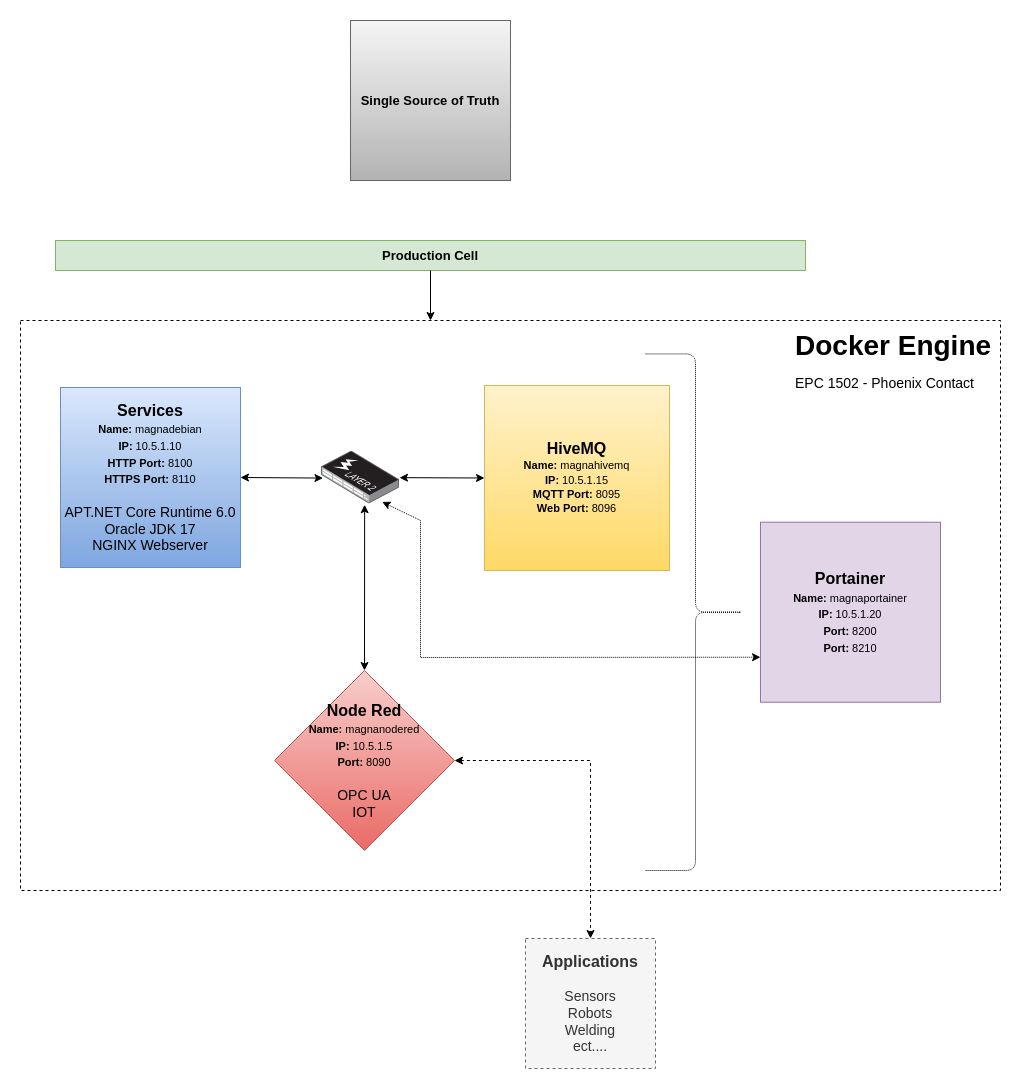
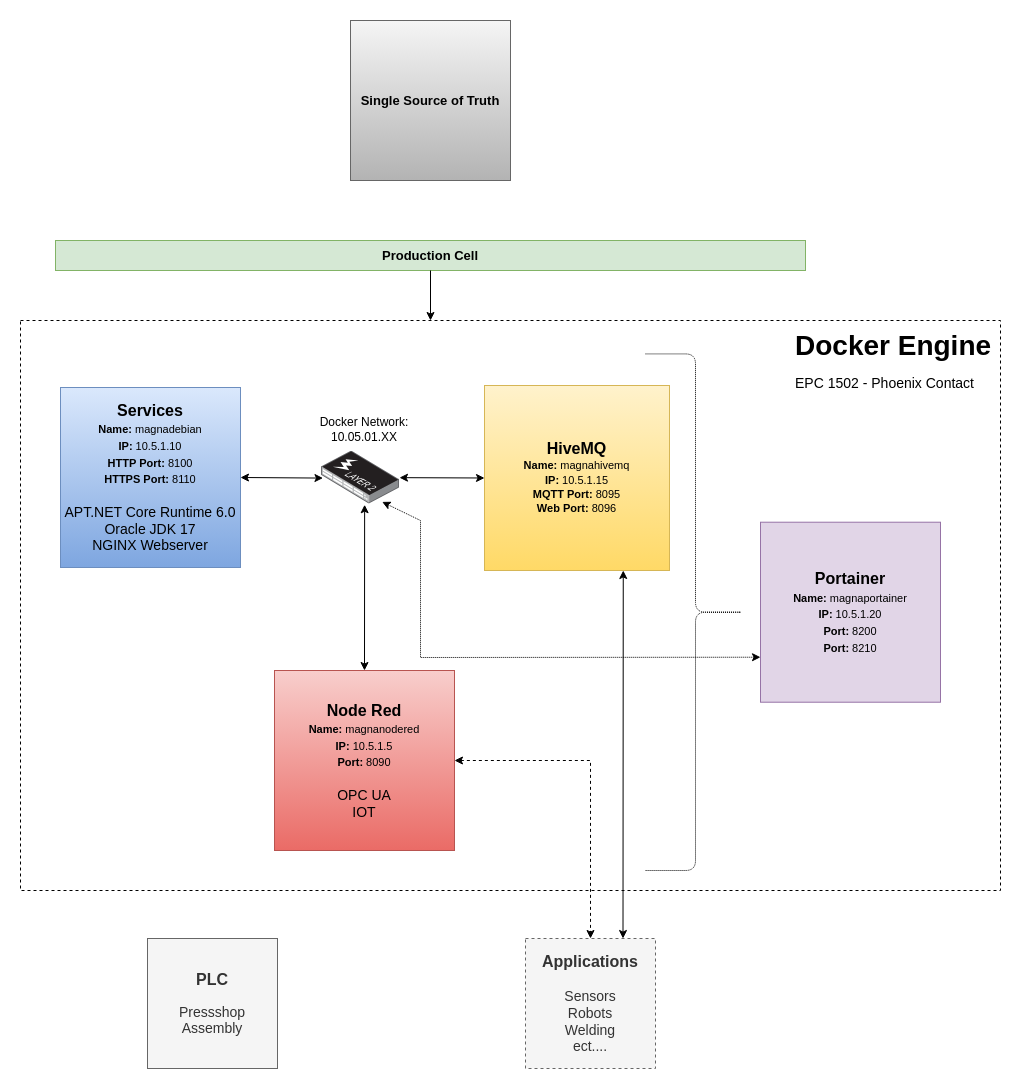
+ <mxCell id="21" value="Docker Network:&lt;br&gt;10.05.01.XX" style="text;html=1;strokeColor=none;fillColor=none;align=center;verticalAlign=middle;whiteSpace=wrap;rounded=0;" vertex="1" parent="1"><mxGeometry x="314" y="410" width="100" height="37" as="geometry" /></mxCell>
+ <mxCell id="8" value="" style="endArrow=classic;startArrow=classic;html=1;rounded=0;fontSize=16;exitX=0.75;exitY=1;exitDx=0;exitDy=0;entryX=0.75;entryY=0;entryDx=0;entryDy=0;" parent="1" source="11" target="6" edge="1"><mxGeometry width="50" height="50" relative="1" as="geometry"><mxPoint x="610" y="670" as="sourcePoint" /><mxPoint x="660" y="620" as="targetPoint" /><Array as="points" /></mxGeometry></mxCell>
- <mxCell id="12" value="&lt;font style=&quot;font-size: 14px&quot;&gt;&lt;span style=&quot;font-size: 16px&quot;&gt;&lt;b&gt;Node Red&lt;br&gt;&lt;/b&gt;&lt;/span&gt;&lt;b style=&quot;font-size: 11px&quot;&gt;Name:&lt;/b&gt;&lt;span style=&quot;font-size: 11px&quot;&gt;&amp;nbsp;magnanodered&lt;/span&gt;&lt;span style=&quot;font-size: 11px&quot;&gt;&lt;b&gt;&lt;br&gt;IP:&lt;/b&gt; 10.5.1.5&lt;br&gt;&lt;b&gt;Port:&lt;/b&gt; 8090&lt;br&gt;&lt;/span&gt;&lt;br&gt;OPC UA&lt;br&gt;IOT&lt;br&gt;&lt;/font&gt;" style="rhombus;whiteSpace=wrap;html=1;aspect=fixed;fillColor=#f8cecc;strokeColor=#b85450;gradientColor=#ea6b66;" parent="1" vertex="1"><mxGeometry x="274" y="670.002" width="180" height="180" as="geometry" /></mxCell>
+ <mxCell id="12" value="&lt;font style=&quot;font-size: 14px&quot;&gt;&lt;span style=&quot;font-size: 16px&quot;&gt;&lt;b&gt;Node Red&lt;br&gt;&lt;/b&gt;&lt;/span&gt;&lt;b style=&quot;font-size: 11px&quot;&gt;Name:&lt;/b&gt;&lt;span style=&quot;font-size: 11px&quot;&gt;&amp;nbsp;magnanodered&lt;/span&gt;&lt;span style=&quot;font-size: 11px&quot;&gt;&lt;b&gt;&lt;br&gt;IP:&lt;/b&gt; 10.5.1.5&lt;br&gt;&lt;b&gt;Port:&lt;/b&gt; 8090&lt;br&gt;&lt;/span&gt;&lt;br&gt;OPC UA&lt;br&gt;IOT&lt;br&gt;&lt;/font&gt;" style="whiteSpace=wrap;html=1;aspect=fixed;fillColor=#f8cecc;strokeColor=#b85450;gradientColor=#ea6b66;" parent="1" vertex="1"><mxGeometry x="274" y="670.002" width="180" height="180" as="geometry" /></mxCell>
+ <mxCell id="5" value="&lt;font&gt;&lt;span style=&quot;font-size: 16px&quot;&gt;&lt;b&gt;PLC&lt;br&gt;&lt;/b&gt;&lt;/span&gt;&lt;br&gt;&lt;font style=&quot;font-size: 14px&quot;&gt;Pressshop Assembly&lt;/font&gt;&lt;br&gt;&lt;/font&gt;" style="whiteSpace=wrap;html=1;aspect=fixed;fillColor=#f5f5f5;strokeColor=#666666;fontColor=#333333;" parent="1" vertex="1"><mxGeometry x="147" y="938" width="130" height="130" as="geometry" /></mxCell>
